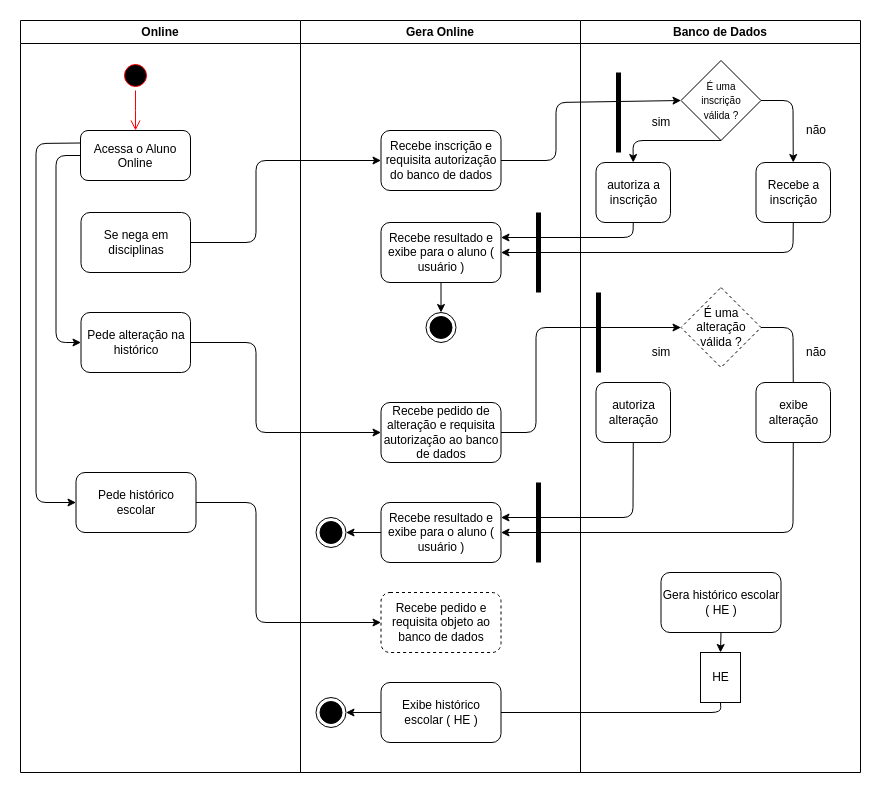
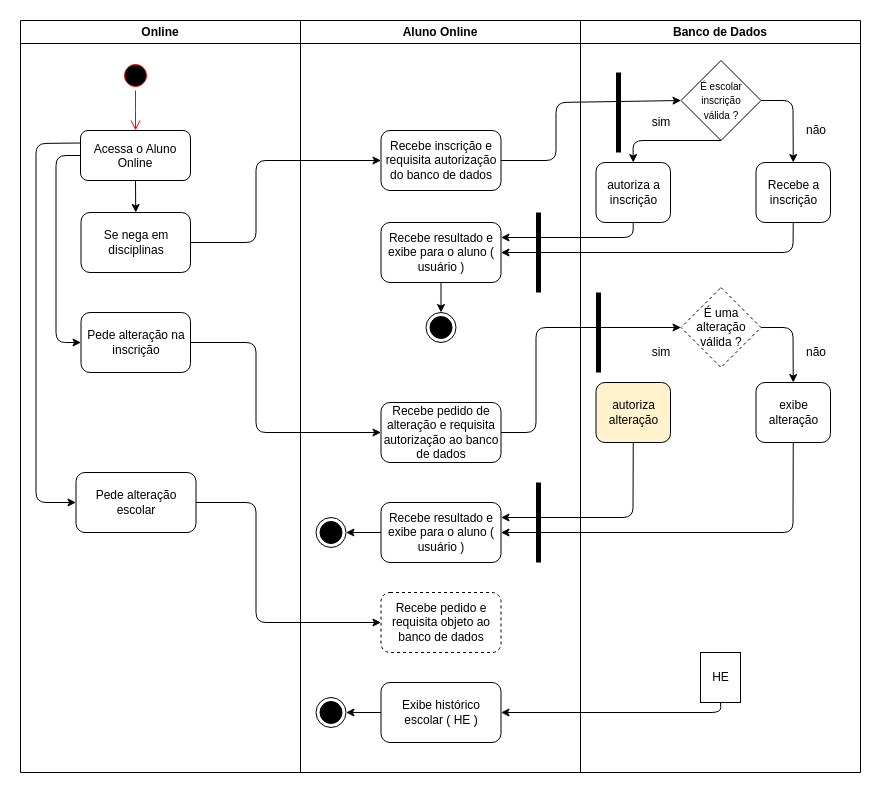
- <mxCell id="12" value="Gera Online" style="swimlane;whiteSpace=wrap;startSize=23;" parent="1" vertex="1"><mxGeometry x="300" y="20" width="280" height="752" as="geometry" /></mxCell>
+ <mxCell id="12" value="Aluno Online" style="swimlane;whiteSpace=wrap;startSize=23;" parent="1" vertex="1"><mxGeometry x="300" y="20" width="280" height="752" as="geometry" /></mxCell>
- <mxCell id="28" value="&lt;font style=&quot;font-size: 10px&quot;&gt;É uma &lt;br&gt;inscrição &lt;br&gt;válida ?&lt;/font&gt;" style="rhombus;whiteSpace=wrap;html=1;" vertex="1" parent="27"><mxGeometry x="100.5" y="40" width="80" height="80" as="geometry" /></mxCell>
+ <mxCell id="28" value="&lt;font style=&quot;font-size: 10px&quot;&gt;É escolar &lt;br&gt;inscrição &lt;br&gt;válida ?&lt;/font&gt;" style="rhombus;whiteSpace=wrap;html=1;" vertex="1" parent="27"><mxGeometry x="100.5" y="40" width="80" height="80" as="geometry" /></mxCell>
+ <mxCell id="7" value="" style="endArrow=classic;html=1;exitX=0.5;exitY=1;exitDx=0;exitDy=0;entryX=0.5;entryY=0;entryDx=0;entryDy=0;" edge="1" parent="2" source="5" target="6"><mxGeometry width="50" height="50" relative="1" as="geometry"><mxPoint x="335.5" y="292" as="sourcePoint" /><mxPoint x="385.5" y="242" as="targetPoint" /></mxGeometry></mxCell>
- <mxCell id="8" value="Pede alteração na histórico" style="rounded=1;whiteSpace=wrap;html=1;" vertex="1" parent="2"><mxGeometry x="60.5" y="292" width="109.5" height="60" as="geometry" /></mxCell>
+ <mxCell id="8" value="Pede alteração na inscrição" style="rounded=1;whiteSpace=wrap;html=1;" vertex="1" parent="2"><mxGeometry x="60.5" y="292" width="109.5" height="60" as="geometry" /></mxCell>
- <mxCell id="39" value="" style="endArrow=none;html=1;strokeWidth=1;exitX=1;exitY=0.5;exitDx=0;exitDy=0;entryX=0.5;entryY=0;entryDx=0;entryDy=0;" edge="1" parent="27" source="35" target="38"><mxGeometry width="50" height="50" relative="1" as="geometry"><mxPoint x="205.5" y="352" as="sourcePoint" /><mxPoint x="255.5" y="302" as="targetPoint" /><Array as="points"><mxPoint x="212.5" y="307" /></Array></mxGeometry></mxCell>
+ <mxCell id="39" value="" style="endArrow=classic;html=1;strokeWidth=1;exitX=1;exitY=0.5;exitDx=0;exitDy=0;entryX=0.5;entryY=0;entryDx=0;entryDy=0;" edge="1" parent="27" source="35" target="38"><mxGeometry width="50" height="50" relative="1" as="geometry"><mxPoint x="205.5" y="352" as="sourcePoint" /><mxPoint x="255.5" y="302" as="targetPoint" /><Array as="points"><mxPoint x="212.5" y="307" /></Array></mxGeometry></mxCell>
- <mxCell id="37" value="autoriza alteração" style="rounded=1;whiteSpace=wrap;html=1;" vertex="1" parent="27"><mxGeometry x="15.5" y="362" width="74.5" height="60" as="geometry" /></mxCell>
+ <mxCell id="37" value="autoriza alteração" style="rounded=1;whiteSpace=wrap;html=1;fillColor=#fff2cc;" vertex="1" parent="27"><mxGeometry x="15.5" y="362" width="74.5" height="60" as="geometry" /></mxCell>
- <mxCell id="10" value="Pede histórico escolar" style="rounded=1;whiteSpace=wrap;html=1;" vertex="1" parent="2"><mxGeometry x="55.5" y="452" width="120" height="60" as="geometry" /></mxCell>
+ <mxCell id="10" value="Pede alteração escolar" style="rounded=1;whiteSpace=wrap;html=1;" vertex="1" parent="2"><mxGeometry x="55.5" y="452" width="120" height="60" as="geometry" /></mxCell>
- <mxCell id="43" value="Gera histórico escolar&lt;br&gt;( HE )" style="rounded=1;whiteSpace=wrap;html=1;" vertex="1" parent="27"><mxGeometry x="80.5" y="552" width="120" height="60" as="geometry" /></mxCell>
- <mxCell id="45" value="" style="endArrow=classic;html=1;strokeWidth=1;exitX=0.5;exitY=1;exitDx=0;exitDy=0;entryX=0.5;entryY=0;entryDx=0;entryDy=0;" edge="1" parent="27" source="43" target="44"><mxGeometry width="50" height="50" relative="1" as="geometry"><mxPoint x="175.5" y="682" as="sourcePoint" /><mxPoint x="225.5" y="632" as="targetPoint" /></mxGeometry></mxCell>
- <mxCell id="55" value="" style="endArrow=none;html=1;strokeWidth=1;entryX=1;entryY=0.5;entryDx=0;entryDy=0;exitX=0.5;exitY=1;exitDx=0;exitDy=0;" edge="1" parent="1" source="44" target="24"><mxGeometry width="50" height="50" relative="1" as="geometry"><mxPoint x="615.5" y="752" as="sourcePoint" /><mxPoint x="665.5" y="702" as="targetPoint" /><Array as="points"><mxPoint x="720.5" y="712" /><mxPoint x="555.5" y="712" /></Array></mxGeometry></mxCell>
+ <mxCell id="55" value="" style="endArrow=classic;html=1;strokeWidth=1;entryX=1;entryY=0.5;entryDx=0;entryDy=0;exitX=0.5;exitY=1;exitDx=0;exitDy=0;" edge="1" parent="1" source="44" target="24"><mxGeometry width="50" height="50" relative="1" as="geometry"><mxPoint x="615.5" y="752" as="sourcePoint" /><mxPoint x="665.5" y="702" as="targetPoint" /><Array as="points"><mxPoint x="720.5" y="712" /><mxPoint x="555.5" y="712" /></Array></mxGeometry></mxCell>
